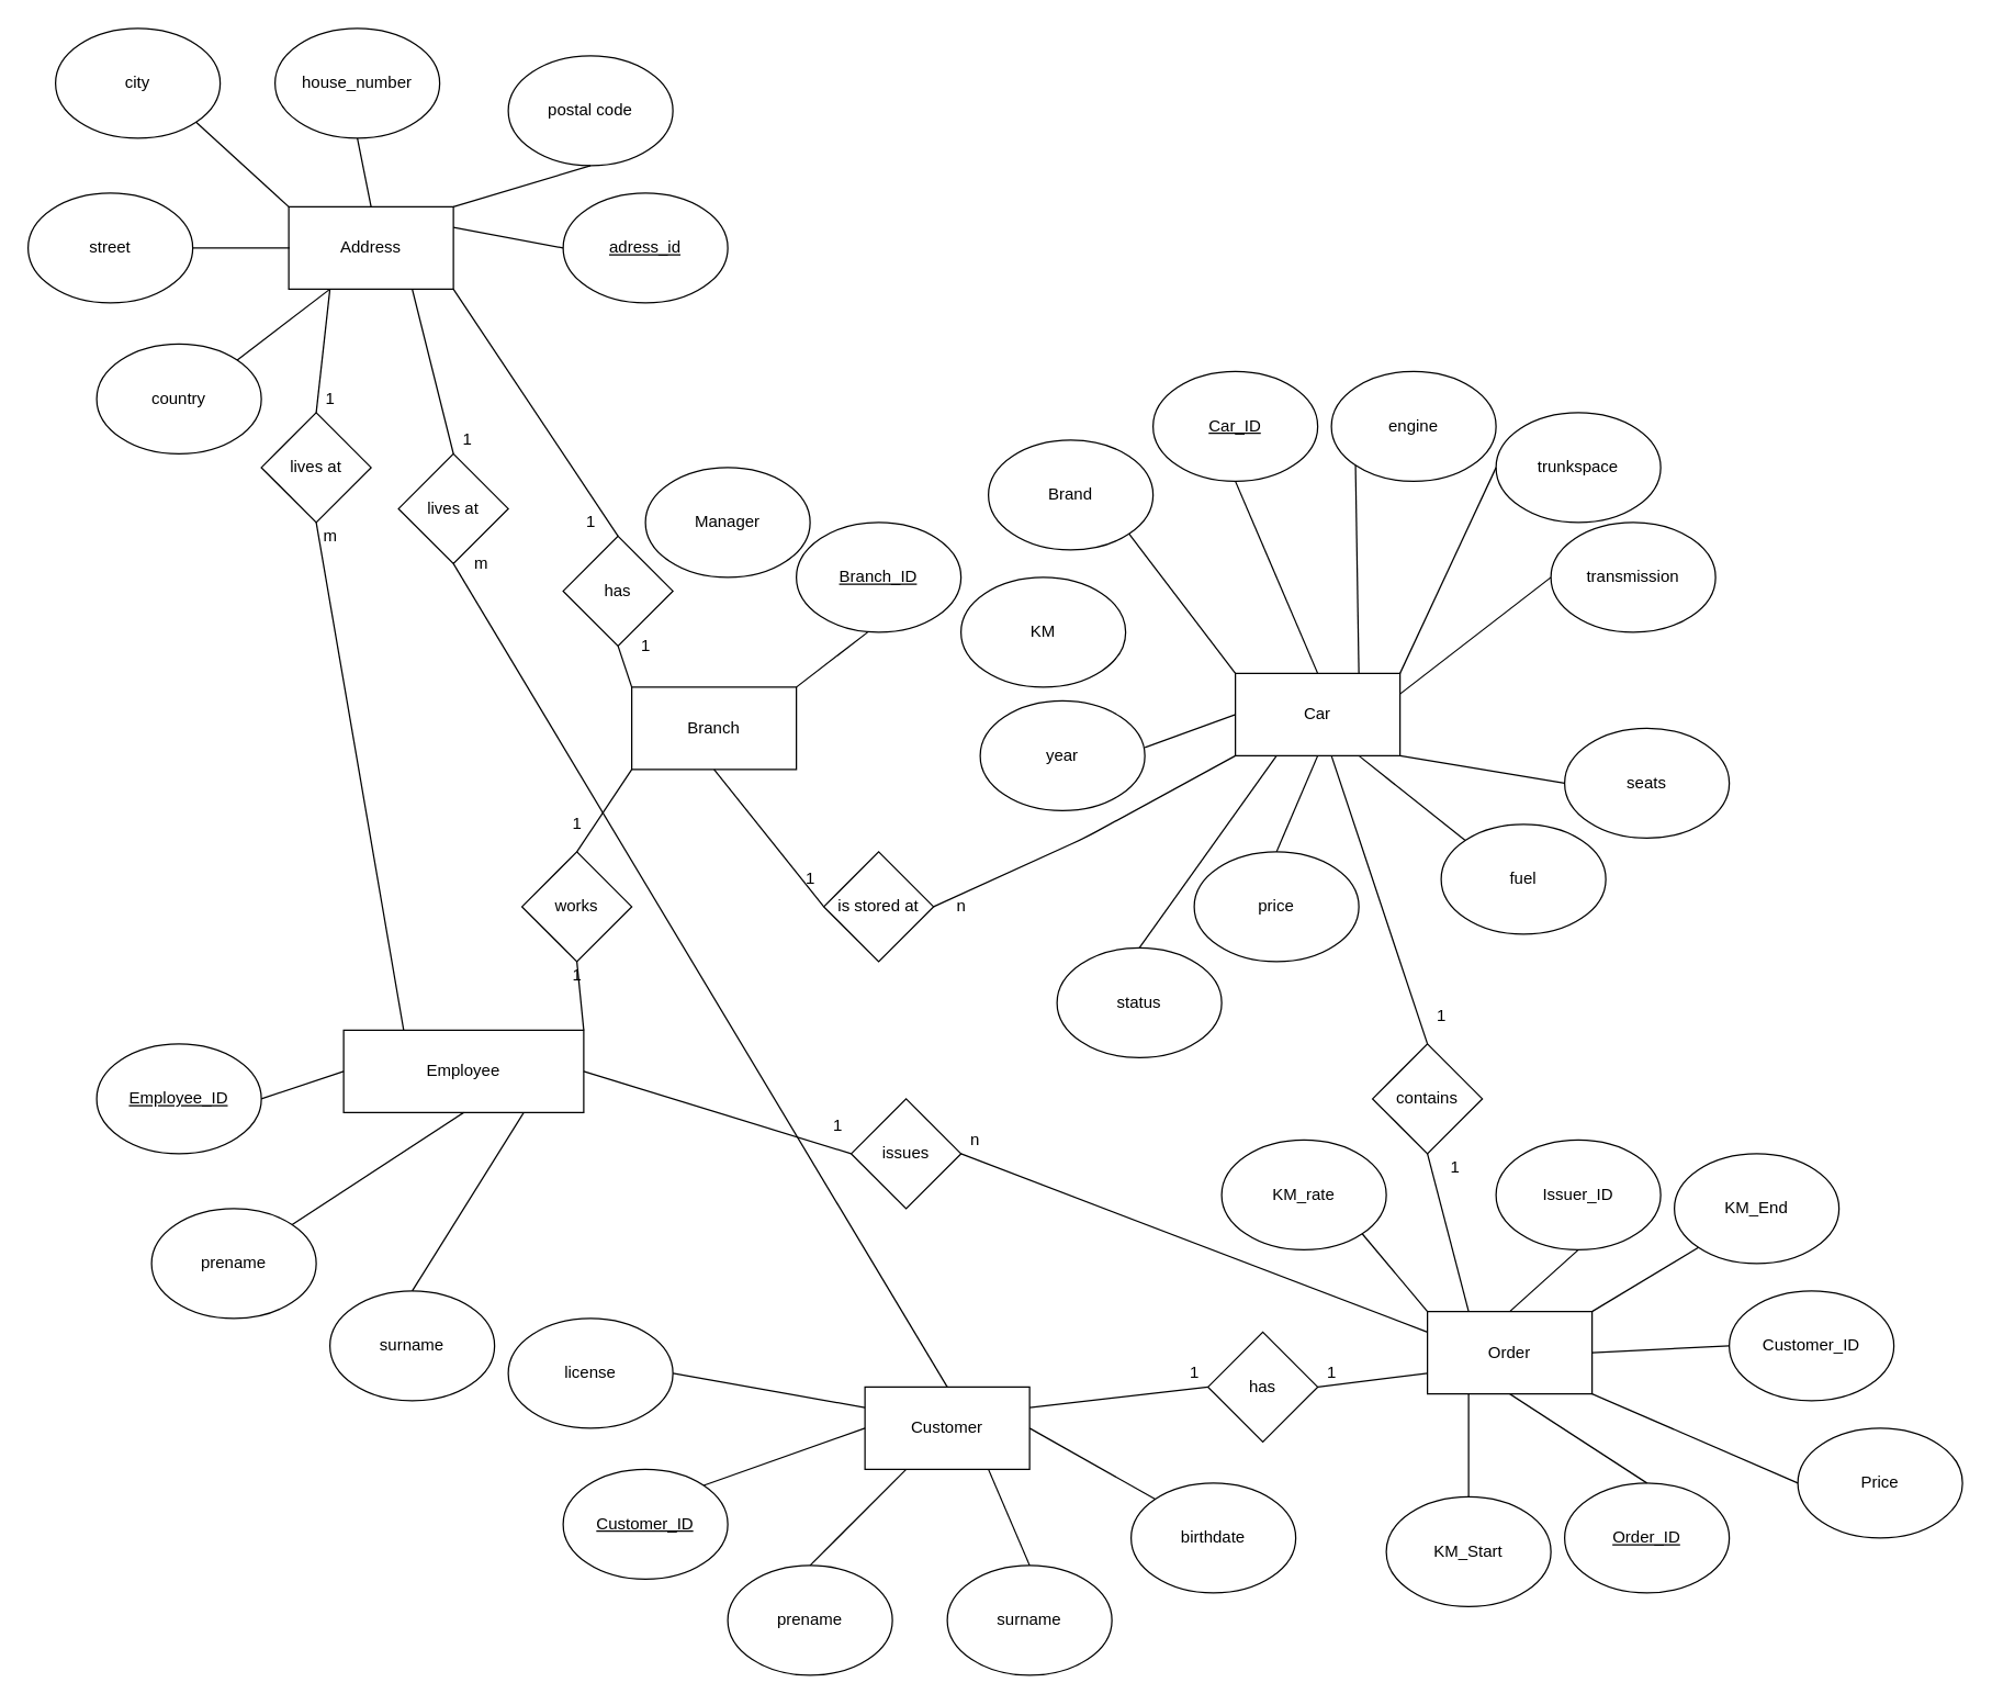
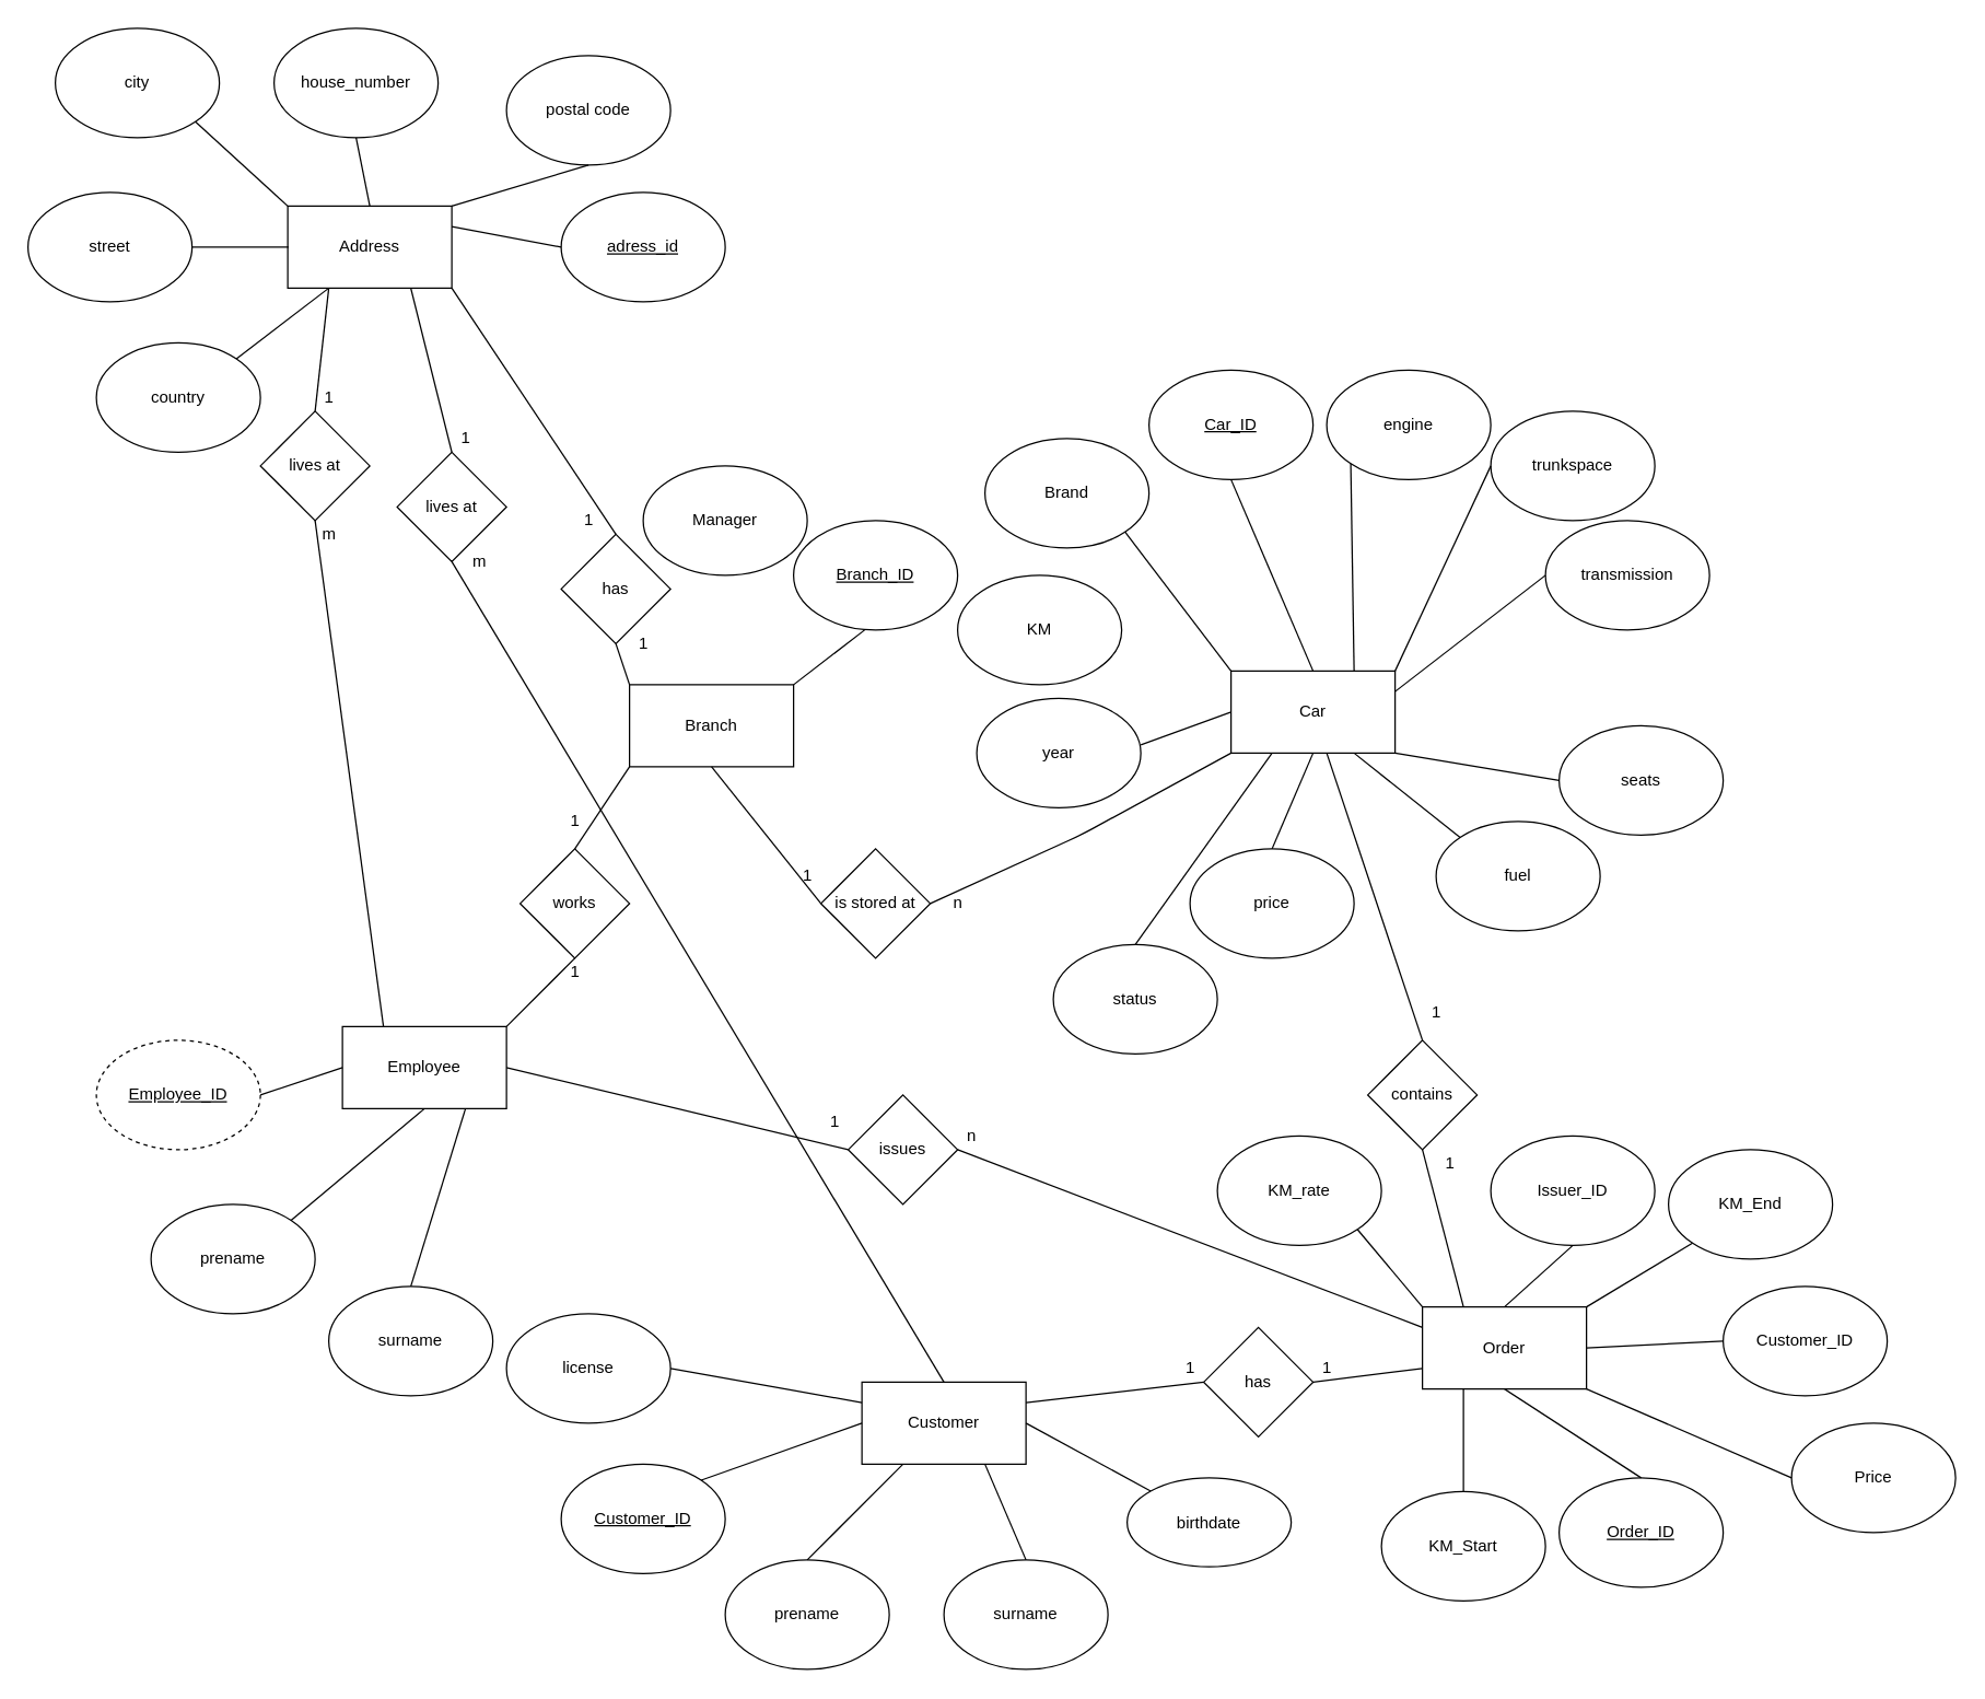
- <mxCell id="45" value="Employee" style="rounded=0;whiteSpace=wrap;html=1;" parent="1" vertex="1"><mxGeometry x="250" y="750" width="175" height="60" as="geometry" /></mxCell>
+ <mxCell id="45" value="Employee" style="rounded=0;whiteSpace=wrap;html=1;" parent="1" vertex="1"><mxGeometry x="250" y="750" width="120" height="60" as="geometry" /></mxCell>
- <mxCell id="46" value="&lt;u&gt;Employee_ID&lt;/u&gt;" style="ellipse;whiteSpace=wrap;html=1;" parent="1" vertex="1"><mxGeometry x="70" y="760" width="120" height="80" as="geometry" /></mxCell>
+ <mxCell id="46" value="&lt;u&gt;Employee_ID&lt;/u&gt;" style="ellipse;whiteSpace=wrap;html=1;dashed=1;" parent="1" vertex="1"><mxGeometry x="70" y="760" width="120" height="80" as="geometry" /></mxCell>
- <mxCell id="39" value="birthdate" style="ellipse;whiteSpace=wrap;html=1;" parent="1" vertex="1"><mxGeometry x="824" y="1080" width="120" height="80" as="geometry" /></mxCell>
+ <mxCell id="39" value="birthdate" style="ellipse;whiteSpace=wrap;html=1;" parent="1" vertex="1"><mxGeometry x="824" y="1080" width="120" height="65" as="geometry" /></mxCell>
